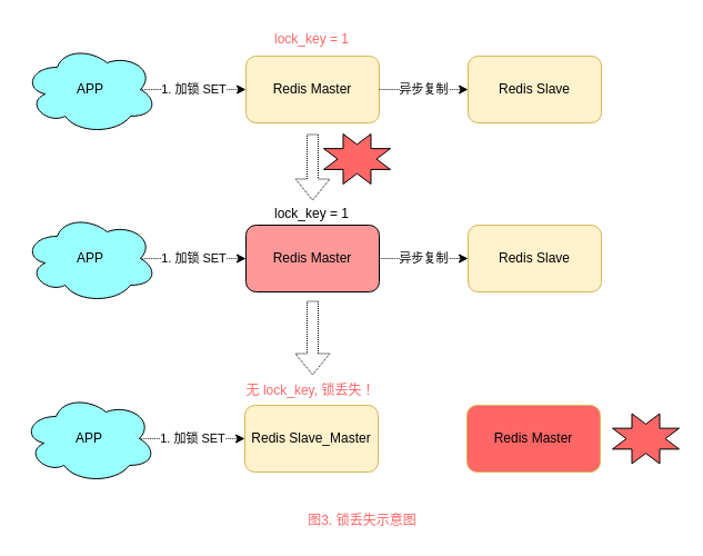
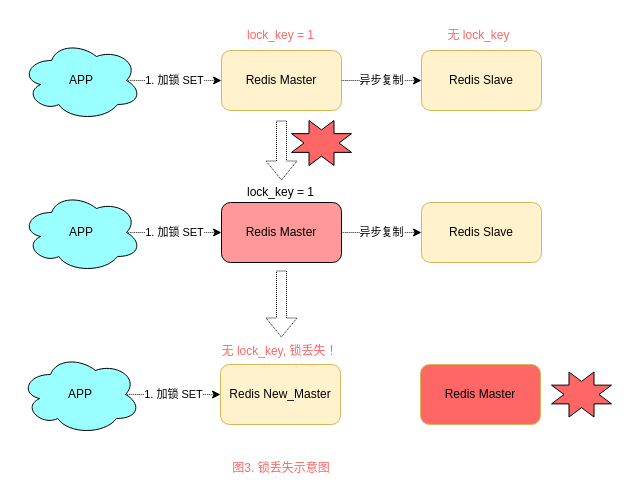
+ <mxCell id="20" value="&lt;font color=&quot;#ff6666&quot;&gt;无 lock_key&lt;/font&gt;" style="text;html=1;align=center;verticalAlign=middle;resizable=0;points=[];autosize=1;strokeColor=none;fillColor=none;fontColor=#000000;" vertex="1" parent="1"><mxGeometry x="433" y="20" width="90" height="30" as="geometry" /></mxCell>
- <mxCell id="15" value="Redis Slave_Master" style="rounded=1;whiteSpace=wrap;html=1;fillStyle=auto;fillColor=#fff2cc;strokeColor=#d6b656;" vertex="1" parent="1"><mxGeometry x="220" y="364" width="120" height="60" as="geometry" /></mxCell>
+ <mxCell id="15" value="Redis New_Master" style="rounded=1;whiteSpace=wrap;html=1;fillStyle=auto;fillColor=#fff2cc;strokeColor=#d6b656;" vertex="1" parent="1"><mxGeometry x="220" y="364" width="120" height="60" as="geometry" /></mxCell>
- <mxCell id="24" value="图3. 锁丢失示意图" style="text;html=1;strokeColor=none;fillColor=none;align=center;verticalAlign=middle;whiteSpace=wrap;rounded=0;fillStyle=auto;fontColor=#FF6666;" vertex="1" parent="1"><mxGeometry x="271" y="458" width="110" height="20" as="geometry" /></mxCell>
+ <mxCell id="24" value="图3. 锁丢失示意图" style="text;html=1;strokeColor=none;fillColor=none;align=center;verticalAlign=middle;whiteSpace=wrap;rounded=0;fillStyle=auto;fontColor=#FF6666;" vertex="1" parent="1"><mxGeometry x="226" y="458" width="110" height="20" as="geometry" /></mxCell>
